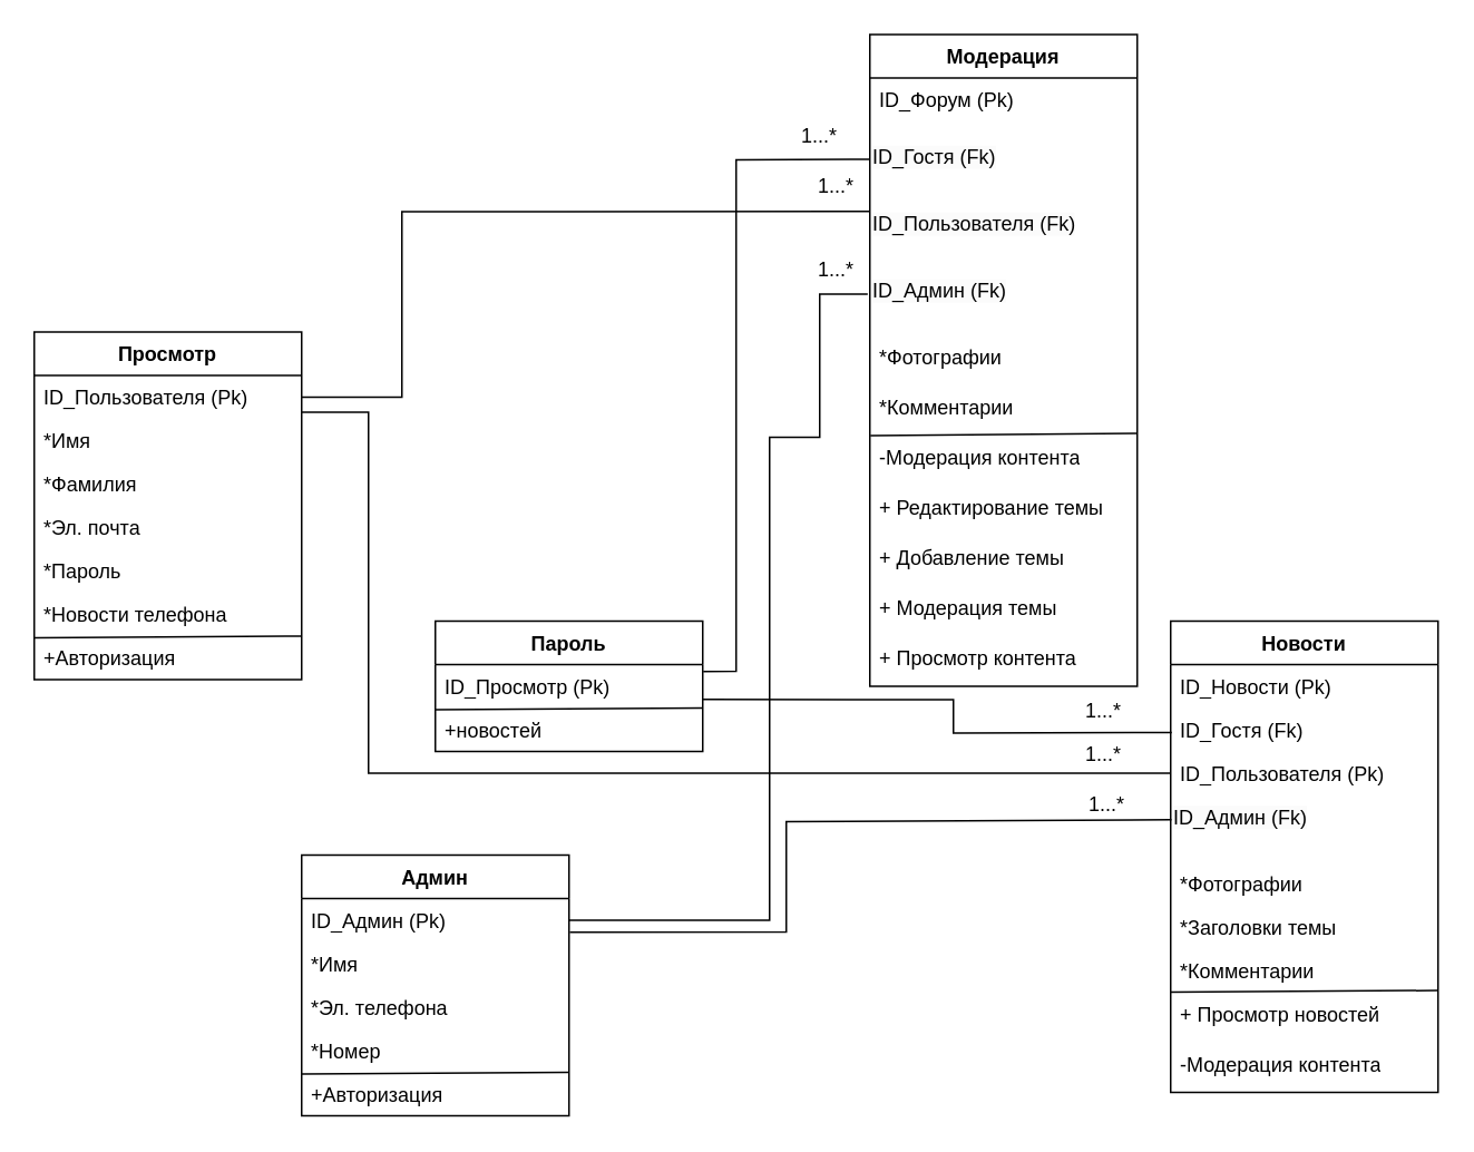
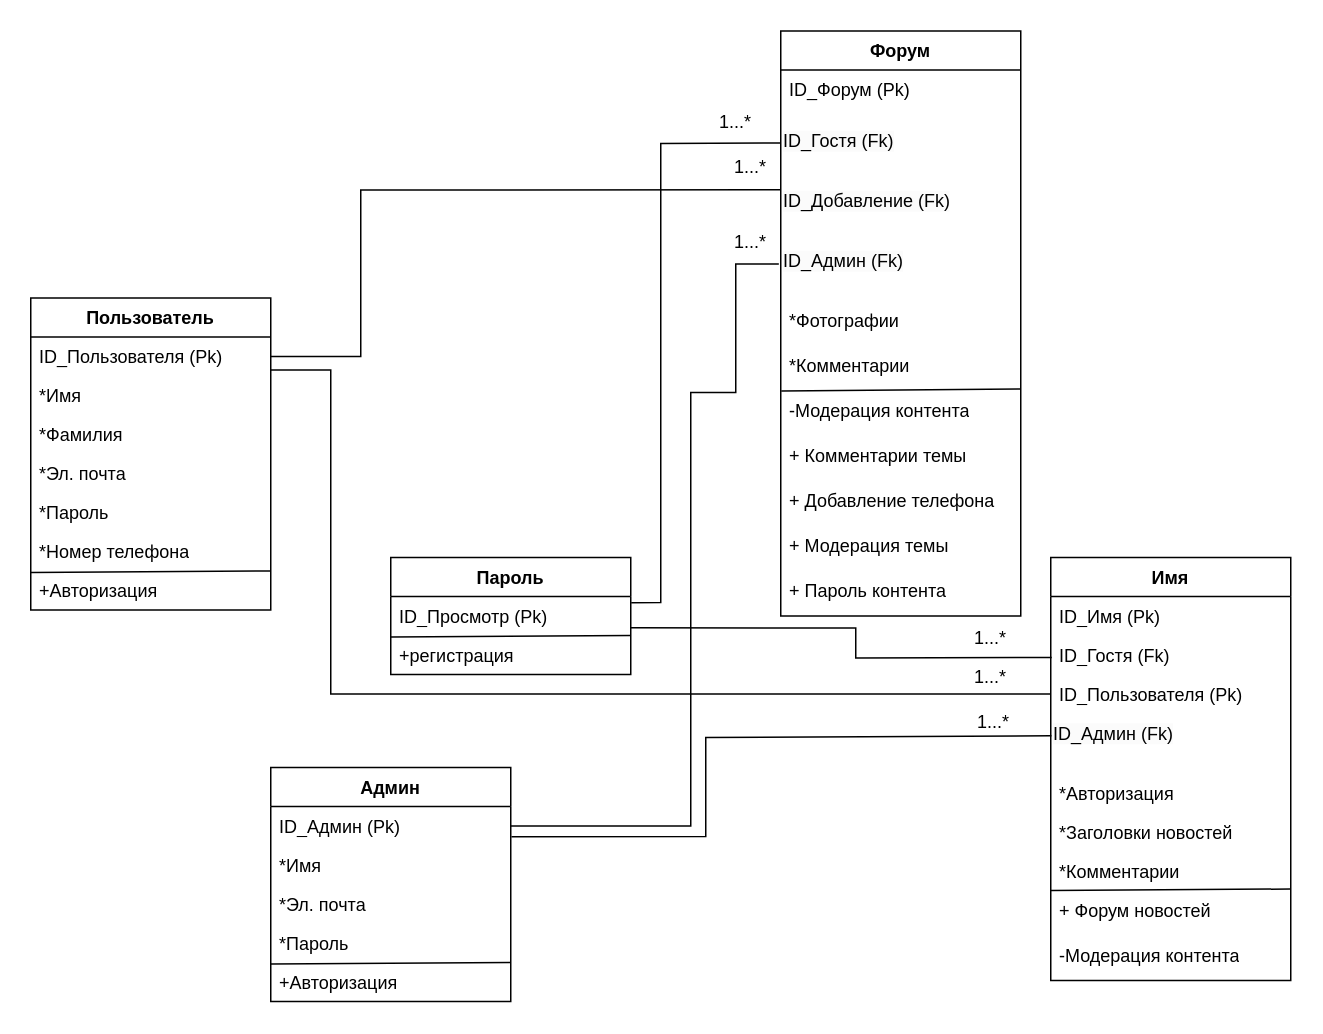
- <mxCell id="34" value="Модерация" style="swimlane;fontStyle=1;align=center;verticalAlign=top;childLayout=stackLayout;horizontal=1;startSize=26;horizontalStack=0;resizeParent=1;resizeParentMax=0;resizeLast=0;collapsible=1;marginBottom=0;whiteSpace=wrap;html=1;" parent="1" vertex="1"><mxGeometry x="520" y="20" width="160" height="390" as="geometry"><mxRectangle x="540" y="807" width="170" height="30" as="alternateBounds" /></mxGeometry></mxCell>
+ <mxCell id="34" value="Форум" style="swimlane;fontStyle=1;align=center;verticalAlign=top;childLayout=stackLayout;horizontal=1;startSize=26;horizontalStack=0;resizeParent=1;resizeParentMax=0;resizeLast=0;collapsible=1;marginBottom=0;whiteSpace=wrap;html=1;" parent="1" vertex="1"><mxGeometry x="520" y="20" width="160" height="390" as="geometry"><mxRectangle x="540" y="807" width="170" height="30" as="alternateBounds" /></mxGeometry></mxCell>
- <mxCell id="37" value="&lt;span style=&quot;color: rgb(0, 0, 0); font-family: Helvetica; font-size: 12px; font-style: normal; font-variant-ligatures: normal; font-variant-caps: normal; font-weight: 400; letter-spacing: normal; orphans: 2; text-align: left; text-indent: 0px; text-transform: none; widows: 2; word-spacing: 0px; -webkit-text-stroke-width: 0px; white-space: normal; background-color: rgb(251, 251, 251); text-decoration-thickness: initial; text-decoration-style: initial; text-decoration-color: initial; display: inline !important; float: none;&quot;&gt;ID_Пользователя (Fk)&lt;/span&gt;" style="text;whiteSpace=wrap;html=1;" parent="34" vertex="1"><mxGeometry y="100" width="160" height="40" as="geometry" /></mxCell>
+ <mxCell id="37" value="&lt;span style=&quot;color: rgb(0, 0, 0); font-family: Helvetica; font-size: 12px; font-style: normal; font-variant-ligatures: normal; font-variant-caps: normal; font-weight: 400; letter-spacing: normal; orphans: 2; text-align: left; text-indent: 0px; text-transform: none; widows: 2; word-spacing: 0px; -webkit-text-stroke-width: 0px; white-space: normal; background-color: rgb(251, 251, 251); text-decoration-thickness: initial; text-decoration-style: initial; text-decoration-color: initial; display: inline !important; float: none;&quot;&gt;ID_Добавление (Fk)&lt;/span&gt;" style="text;whiteSpace=wrap;html=1;" parent="34" vertex="1"><mxGeometry y="100" width="160" height="40" as="geometry" /></mxCell>
- <mxCell id="14" value="Просмотр" style="swimlane;fontStyle=1;align=center;verticalAlign=top;childLayout=stackLayout;horizontal=1;startSize=26;horizontalStack=0;resizeParent=1;resizeParentMax=0;resizeLast=0;collapsible=1;marginBottom=0;whiteSpace=wrap;html=1;" parent="1" vertex="1"><mxGeometry x="20" y="198" width="160" height="208" as="geometry" /></mxCell>
+ <mxCell id="14" value="Пользователь" style="swimlane;fontStyle=1;align=center;verticalAlign=top;childLayout=stackLayout;horizontal=1;startSize=26;horizontalStack=0;resizeParent=1;resizeParentMax=0;resizeLast=0;collapsible=1;marginBottom=0;whiteSpace=wrap;html=1;" parent="1" vertex="1"><mxGeometry x="20" y="198" width="160" height="208" as="geometry" /></mxCell>
- <mxCell id="42" value="+ Редактирование темы" style="text;strokeColor=none;fillColor=none;align=left;verticalAlign=top;spacingLeft=4;spacingRight=4;overflow=hidden;rotatable=0;points=[[0,0.5],[1,0.5]];portConstraint=eastwest;whiteSpace=wrap;html=1;" parent="34" vertex="1"><mxGeometry y="270" width="160" height="30" as="geometry" /></mxCell>
+ <mxCell id="42" value="+ Комментарии темы" style="text;strokeColor=none;fillColor=none;align=left;verticalAlign=top;spacingLeft=4;spacingRight=4;overflow=hidden;rotatable=0;points=[[0,0.5],[1,0.5]];portConstraint=eastwest;whiteSpace=wrap;html=1;" parent="34" vertex="1"><mxGeometry y="270" width="160" height="30" as="geometry" /></mxCell>
- <mxCell id="43" value="+ Добавление темы" style="text;strokeColor=none;fillColor=none;align=left;verticalAlign=top;spacingLeft=4;spacingRight=4;overflow=hidden;rotatable=0;points=[[0,0.5],[1,0.5]];portConstraint=eastwest;whiteSpace=wrap;html=1;" parent="34" vertex="1"><mxGeometry y="300" width="160" height="30" as="geometry" /></mxCell>
+ <mxCell id="43" value="+ Добавление телефона" style="text;strokeColor=none;fillColor=none;align=left;verticalAlign=top;spacingLeft=4;spacingRight=4;overflow=hidden;rotatable=0;points=[[0,0.5],[1,0.5]];portConstraint=eastwest;whiteSpace=wrap;html=1;" parent="34" vertex="1"><mxGeometry y="300" width="160" height="30" as="geometry" /></mxCell>
- <mxCell id="20" value="*Новости телефона" style="text;strokeColor=none;fillColor=none;align=left;verticalAlign=top;spacingLeft=4;spacingRight=4;overflow=hidden;rotatable=0;points=[[0,0.5],[1,0.5]];portConstraint=eastwest;whiteSpace=wrap;html=1;" parent="14" vertex="1"><mxGeometry y="156" width="160" height="26" as="geometry" /></mxCell>
+ <mxCell id="20" value="*Номер телефона" style="text;strokeColor=none;fillColor=none;align=left;verticalAlign=top;spacingLeft=4;spacingRight=4;overflow=hidden;rotatable=0;points=[[0,0.5],[1,0.5]];portConstraint=eastwest;whiteSpace=wrap;html=1;" parent="14" vertex="1"><mxGeometry y="156" width="160" height="26" as="geometry" /></mxCell>
- <mxCell id="23" value="Новости" style="swimlane;fontStyle=1;align=center;verticalAlign=top;childLayout=stackLayout;horizontal=1;startSize=26;horizontalStack=0;resizeParent=1;resizeParentMax=0;resizeLast=0;collapsible=1;marginBottom=0;whiteSpace=wrap;html=1;" parent="1" vertex="1"><mxGeometry x="700" y="371" width="160" height="282" as="geometry" /></mxCell>
+ <mxCell id="23" value="Имя" style="swimlane;fontStyle=1;align=center;verticalAlign=top;childLayout=stackLayout;horizontal=1;startSize=26;horizontalStack=0;resizeParent=1;resizeParentMax=0;resizeLast=0;collapsible=1;marginBottom=0;whiteSpace=wrap;html=1;" parent="1" vertex="1"><mxGeometry x="700" y="371" width="160" height="282" as="geometry" /></mxCell>
- <mxCell id="45" value="+ Просмотр контента" style="text;strokeColor=none;fillColor=none;align=left;verticalAlign=top;spacingLeft=4;spacingRight=4;overflow=hidden;rotatable=0;points=[[0,0.5],[1,0.5]];portConstraint=eastwest;whiteSpace=wrap;html=1;" parent="34" vertex="1"><mxGeometry y="360" width="160" height="30" as="geometry" /></mxCell>
+ <mxCell id="45" value="+ Пароль контента" style="text;strokeColor=none;fillColor=none;align=left;verticalAlign=top;spacingLeft=4;spacingRight=4;overflow=hidden;rotatable=0;points=[[0,0.5],[1,0.5]];portConstraint=eastwest;whiteSpace=wrap;html=1;" parent="34" vertex="1"><mxGeometry y="360" width="160" height="30" as="geometry" /></mxCell>
- <mxCell id="24" value="ID_Новости (Pk)" style="text;strokeColor=none;fillColor=none;align=left;verticalAlign=top;spacingLeft=4;spacingRight=4;overflow=hidden;rotatable=0;points=[[0,0.5],[1,0.5]];portConstraint=eastwest;whiteSpace=wrap;html=1;" parent="23" vertex="1"><mxGeometry y="26" width="160" height="26" as="geometry" /></mxCell>
+ <mxCell id="24" value="ID_Имя (Pk)" style="text;strokeColor=none;fillColor=none;align=left;verticalAlign=top;spacingLeft=4;spacingRight=4;overflow=hidden;rotatable=0;points=[[0,0.5],[1,0.5]];portConstraint=eastwest;whiteSpace=wrap;html=1;" parent="23" vertex="1"><mxGeometry y="26" width="160" height="26" as="geometry" /></mxCell>
- <mxCell id="5" value="+новостей" style="text;strokeColor=none;fillColor=none;align=left;verticalAlign=top;spacingLeft=4;spacingRight=4;overflow=hidden;rotatable=0;points=[[0,0.5],[1,0.5]];portConstraint=eastwest;whiteSpace=wrap;html=1;" parent="2" vertex="1"><mxGeometry y="52" width="160" height="26" as="geometry" /></mxCell>
+ <mxCell id="5" value="+регистрация" style="text;strokeColor=none;fillColor=none;align=left;verticalAlign=top;spacingLeft=4;spacingRight=4;overflow=hidden;rotatable=0;points=[[0,0.5],[1,0.5]];portConstraint=eastwest;whiteSpace=wrap;html=1;" parent="2" vertex="1"><mxGeometry y="52" width="160" height="26" as="geometry" /></mxCell>
- <mxCell id="28" value="*Фотографии" style="text;strokeColor=none;fillColor=none;align=left;verticalAlign=top;spacingLeft=4;spacingRight=4;overflow=hidden;rotatable=0;points=[[0,0.5],[1,0.5]];portConstraint=eastwest;whiteSpace=wrap;html=1;" parent="23" vertex="1"><mxGeometry y="144" width="160" height="26" as="geometry" /></mxCell>
+ <mxCell id="28" value="*Авторизация" style="text;strokeColor=none;fillColor=none;align=left;verticalAlign=top;spacingLeft=4;spacingRight=4;overflow=hidden;rotatable=0;points=[[0,0.5],[1,0.5]];portConstraint=eastwest;whiteSpace=wrap;html=1;" parent="23" vertex="1"><mxGeometry y="144" width="160" height="26" as="geometry" /></mxCell>
- <mxCell id="29" value="*Заголовки темы" style="text;strokeColor=none;fillColor=none;align=left;verticalAlign=top;spacingLeft=4;spacingRight=4;overflow=hidden;rotatable=0;points=[[0,0.5],[1,0.5]];portConstraint=eastwest;whiteSpace=wrap;html=1;" parent="23" vertex="1"><mxGeometry y="170" width="160" height="26" as="geometry" /></mxCell>
+ <mxCell id="29" value="*Заголовки новостей" style="text;strokeColor=none;fillColor=none;align=left;verticalAlign=top;spacingLeft=4;spacingRight=4;overflow=hidden;rotatable=0;points=[[0,0.5],[1,0.5]];portConstraint=eastwest;whiteSpace=wrap;html=1;" parent="23" vertex="1"><mxGeometry y="170" width="160" height="26" as="geometry" /></mxCell>
- <mxCell id="10" value="*Эл. телефона&amp;nbsp;" style="text;strokeColor=none;fillColor=none;align=left;verticalAlign=top;spacingLeft=4;spacingRight=4;overflow=hidden;rotatable=0;points=[[0,0.5],[1,0.5]];portConstraint=eastwest;whiteSpace=wrap;html=1;" parent="7" vertex="1"><mxGeometry y="78" width="160" height="26" as="geometry" /></mxCell>
+ <mxCell id="10" value="*Эл. почта&amp;nbsp;" style="text;strokeColor=none;fillColor=none;align=left;verticalAlign=top;spacingLeft=4;spacingRight=4;overflow=hidden;rotatable=0;points=[[0,0.5],[1,0.5]];portConstraint=eastwest;whiteSpace=wrap;html=1;" parent="7" vertex="1"><mxGeometry y="78" width="160" height="26" as="geometry" /></mxCell>
- <mxCell id="32" value="+ Просмотр новостей" style="text;strokeColor=none;fillColor=none;align=left;verticalAlign=top;spacingLeft=4;spacingRight=4;overflow=hidden;rotatable=0;points=[[0,0.5],[1,0.5]];portConstraint=eastwest;whiteSpace=wrap;html=1;" parent="23" vertex="1"><mxGeometry y="222" width="160" height="30" as="geometry" /></mxCell>
+ <mxCell id="32" value="+ Форум новостей" style="text;strokeColor=none;fillColor=none;align=left;verticalAlign=top;spacingLeft=4;spacingRight=4;overflow=hidden;rotatable=0;points=[[0,0.5],[1,0.5]];portConstraint=eastwest;whiteSpace=wrap;html=1;" parent="23" vertex="1"><mxGeometry y="222" width="160" height="30" as="geometry" /></mxCell>
- <mxCell id="11" value="*Номер" style="text;strokeColor=none;fillColor=none;align=left;verticalAlign=top;spacingLeft=4;spacingRight=4;overflow=hidden;rotatable=0;points=[[0,0.5],[1,0.5]];portConstraint=eastwest;whiteSpace=wrap;html=1;" parent="7" vertex="1"><mxGeometry y="104" width="160" height="26" as="geometry" /></mxCell>
+ <mxCell id="11" value="*Пароль" style="text;strokeColor=none;fillColor=none;align=left;verticalAlign=top;spacingLeft=4;spacingRight=4;overflow=hidden;rotatable=0;points=[[0,0.5],[1,0.5]];portConstraint=eastwest;whiteSpace=wrap;html=1;" parent="7" vertex="1"><mxGeometry y="104" width="160" height="26" as="geometry" /></mxCell>
